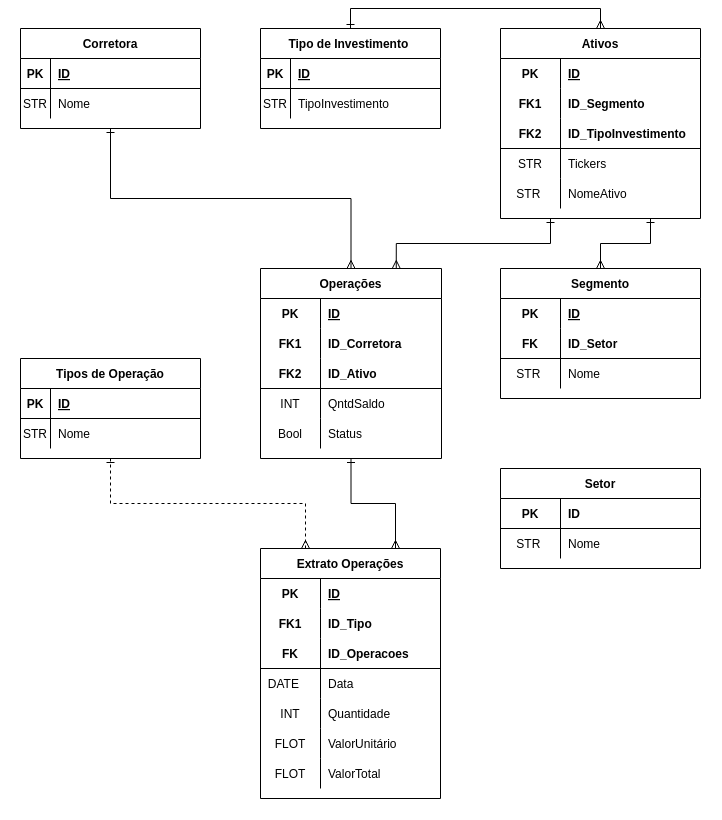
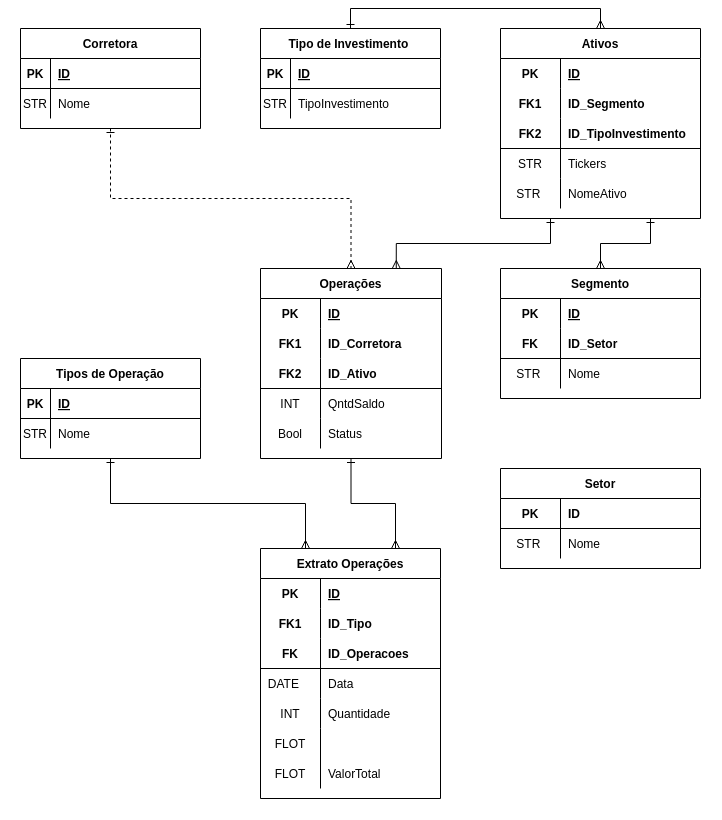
- <mxCell id="2" style="edgeStyle=orthogonalEdgeStyle;rounded=0;orthogonalLoop=1;jettySize=auto;html=1;exitX=0.5;exitY=1;exitDx=0;exitDy=0;entryX=0.5;entryY=0;entryDx=0;entryDy=0;startArrow=ERone;startFill=0;endArrow=ERmany;endFill=0;" edge="1" parent="1" source="3" target="19"><mxGeometry relative="1" as="geometry" /></mxCell>
+ <mxCell id="2" style="edgeStyle=orthogonalEdgeStyle;rounded=0;orthogonalLoop=1;jettySize=auto;html=1;exitX=0.5;exitY=1;exitDx=0;exitDy=0;entryX=0.5;entryY=0;entryDx=0;entryDy=0;startArrow=ERone;startFill=0;endArrow=ERmany;endFill=0;dashed=1;" edge="1" parent="1" source="3" target="19"><mxGeometry relative="1" as="geometry" /></mxCell>
- <mxCell id="75" style="edgeStyle=orthogonalEdgeStyle;rounded=0;orthogonalLoop=1;jettySize=auto;html=1;exitX=0.5;exitY=1;exitDx=0;exitDy=0;startArrow=ERone;startFill=0;endArrow=ERmany;endFill=0;entryX=0.25;entryY=0;entryDx=0;entryDy=0;dashed=1;" edge="1" parent="1" source="76" target="53"><mxGeometry relative="1" as="geometry"><mxPoint x="210" y="530" as="targetPoint" /></mxGeometry></mxCell>
+ <mxCell id="75" style="edgeStyle=orthogonalEdgeStyle;rounded=0;orthogonalLoop=1;jettySize=auto;html=1;exitX=0.5;exitY=1;exitDx=0;exitDy=0;startArrow=ERone;startFill=0;endArrow=ERmany;endFill=0;entryX=0.25;entryY=0;entryDx=0;entryDy=0;" edge="1" parent="1" source="76" target="53"><mxGeometry relative="1" as="geometry"><mxPoint x="210" y="530" as="targetPoint" /></mxGeometry></mxCell>
- <mxCell id="71" value="ValorUnitário" style="shape=partialRectangle;connectable=0;fillColor=none;top=0;left=0;bottom=0;right=0;align=left;spacingLeft=6;overflow=hidden;" vertex="1" parent="69"><mxGeometry x="60" width="120" height="30" as="geometry" /></mxCell>
